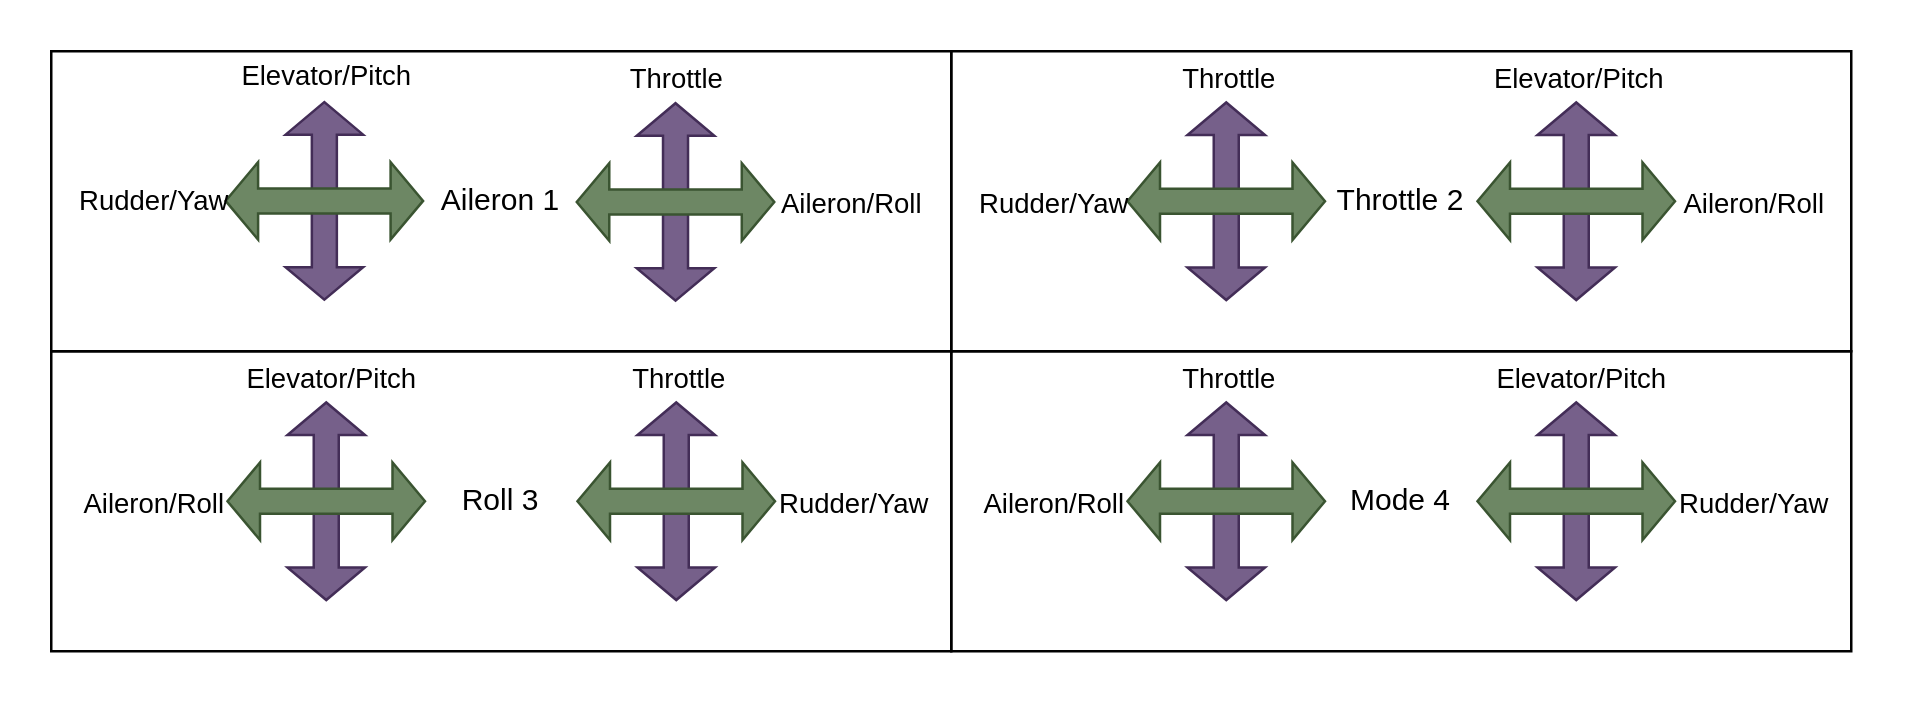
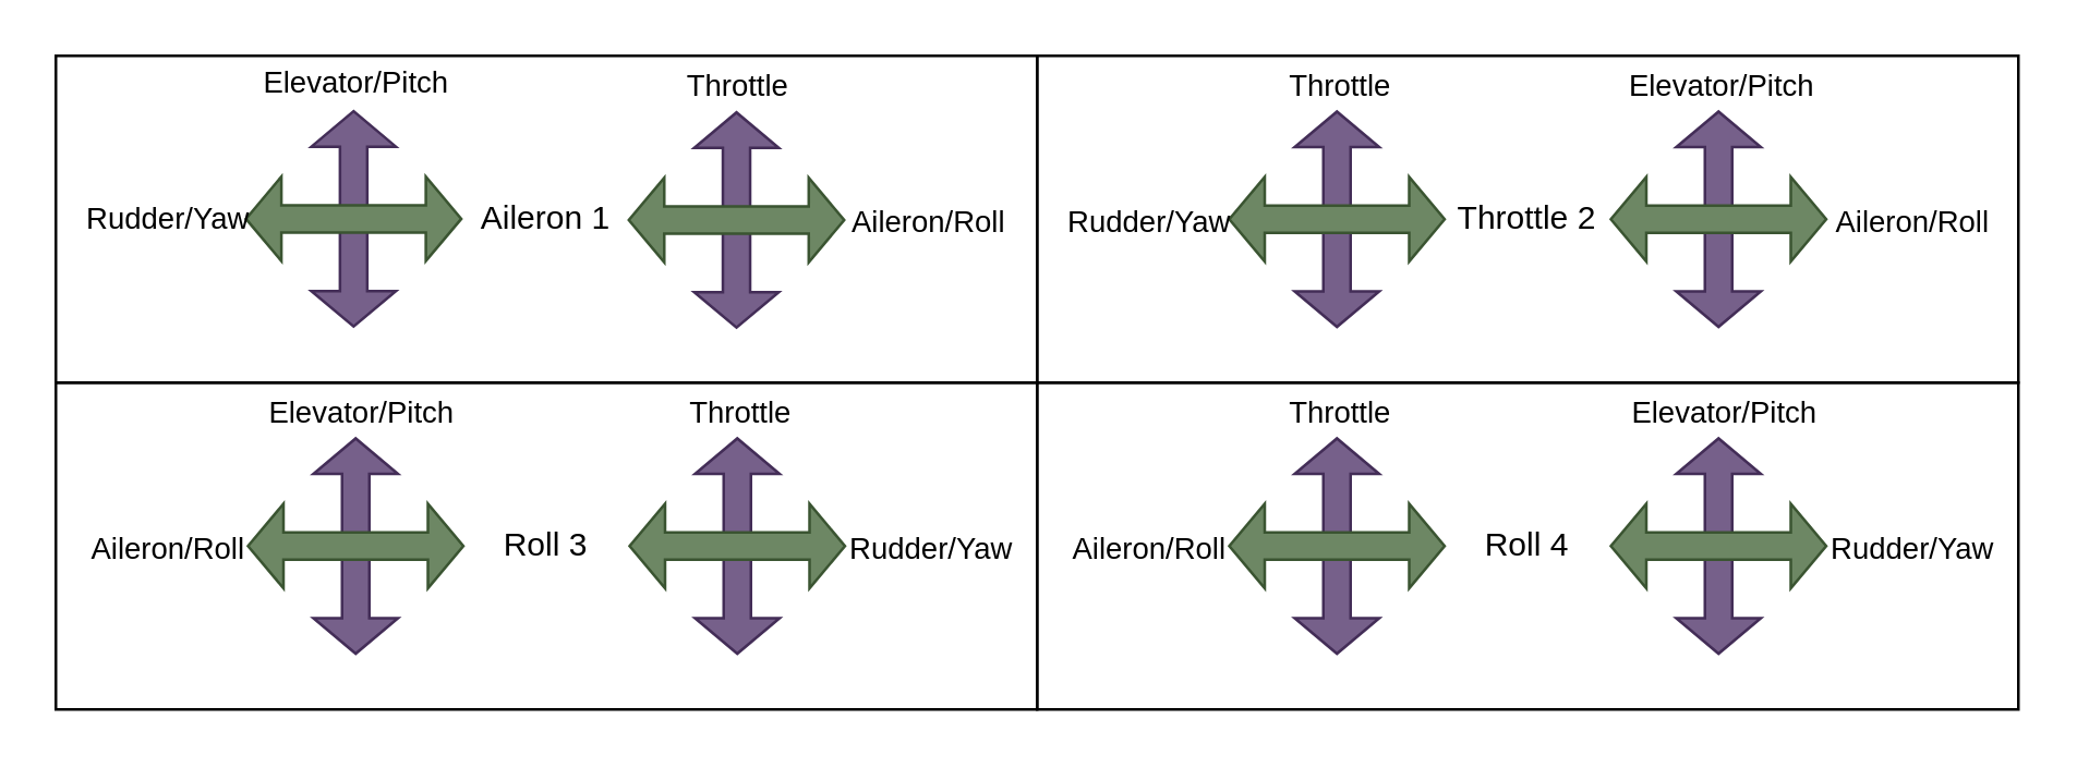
- <mxCell id="3" value="Mode 4" style="rounded=0;whiteSpace=wrap;html=1;fillColor=none;" vertex="1" parent="1"><mxGeometry x="380" y="140" width="360" height="120" as="geometry" /></mxCell>
+ <mxCell id="3" value="Roll 4" style="rounded=0;whiteSpace=wrap;html=1;fillColor=none;" vertex="1" parent="1"><mxGeometry x="380" y="140" width="360" height="120" as="geometry" /></mxCell>
